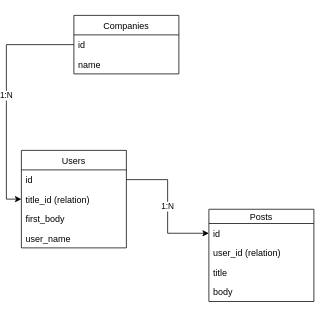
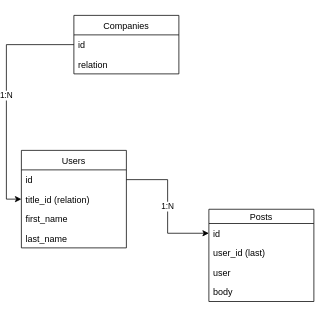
- <mxCell id="9" value="name" style="text;strokeColor=none;fillColor=none;align=left;verticalAlign=top;spacingLeft=4;spacingRight=4;overflow=hidden;rotatable=0;points=[[0,0.5],[1,0.5]];portConstraint=eastwest;" vertex="1" parent="7"><mxGeometry y="52" width="140" height="26" as="geometry" /></mxCell>
+ <mxCell id="9" value="relation" style="text;strokeColor=none;fillColor=none;align=left;verticalAlign=top;spacingLeft=4;spacingRight=4;overflow=hidden;rotatable=0;points=[[0,0.5],[1,0.5]];portConstraint=eastwest;" vertex="1" parent="7"><mxGeometry y="52" width="140" height="26" as="geometry" /></mxCell>
- <mxCell id="5" value="first_body" style="text;strokeColor=none;fillColor=none;align=left;verticalAlign=top;spacingLeft=4;spacingRight=4;overflow=hidden;rotatable=0;points=[[0,0.5],[1,0.5]];portConstraint=eastwest;" vertex="1" parent="2"><mxGeometry y="78" width="140" height="26" as="geometry" /></mxCell>
+ <mxCell id="5" value="first_name" style="text;strokeColor=none;fillColor=none;align=left;verticalAlign=top;spacingLeft=4;spacingRight=4;overflow=hidden;rotatable=0;points=[[0,0.5],[1,0.5]];portConstraint=eastwest;" vertex="1" parent="2"><mxGeometry y="78" width="140" height="26" as="geometry" /></mxCell>
- <mxCell id="6" value="user_name" style="text;strokeColor=none;fillColor=none;align=left;verticalAlign=top;spacingLeft=4;spacingRight=4;overflow=hidden;rotatable=0;points=[[0,0.5],[1,0.5]];portConstraint=eastwest;" vertex="1" parent="2"><mxGeometry y="104" width="140" height="26" as="geometry" /></mxCell>
+ <mxCell id="6" value="last_name" style="text;strokeColor=none;fillColor=none;align=left;verticalAlign=top;spacingLeft=4;spacingRight=4;overflow=hidden;rotatable=0;points=[[0,0.5],[1,0.5]];portConstraint=eastwest;" vertex="1" parent="2"><mxGeometry y="104" width="140" height="26" as="geometry" /></mxCell>
- <mxCell id="12" value="user_id (relation)" style="text;strokeColor=none;fillColor=none;align=left;verticalAlign=top;spacingLeft=4;spacingRight=4;overflow=hidden;rotatable=0;points=[[0,0.5],[1,0.5]];portConstraint=eastwest;" vertex="1" parent="10"><mxGeometry y="45" width="140" height="26" as="geometry" /></mxCell>
+ <mxCell id="12" value="user_id (last)" style="text;strokeColor=none;fillColor=none;align=left;verticalAlign=top;spacingLeft=4;spacingRight=4;overflow=hidden;rotatable=0;points=[[0,0.5],[1,0.5]];portConstraint=eastwest;" vertex="1" parent="10"><mxGeometry y="45" width="140" height="26" as="geometry" /></mxCell>
- <mxCell id="13" value="title" style="text;strokeColor=none;fillColor=none;align=left;verticalAlign=top;spacingLeft=4;spacingRight=4;overflow=hidden;rotatable=0;points=[[0,0.5],[1,0.5]];portConstraint=eastwest;" vertex="1" parent="10"><mxGeometry y="71" width="140" height="26" as="geometry" /></mxCell>
+ <mxCell id="13" value="user" style="text;strokeColor=none;fillColor=none;align=left;verticalAlign=top;spacingLeft=4;spacingRight=4;overflow=hidden;rotatable=0;points=[[0,0.5],[1,0.5]];portConstraint=eastwest;" vertex="1" parent="10"><mxGeometry y="71" width="140" height="26" as="geometry" /></mxCell>
